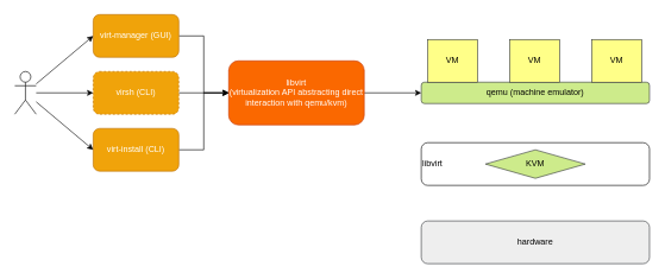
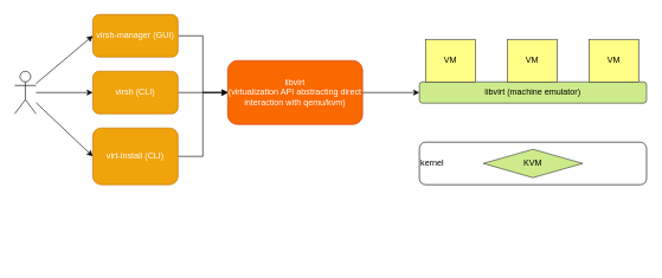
- <mxCell id="3" value="virt-manager (GUI)" style="rounded=1;whiteSpace=wrap;html=1;fillColor=#f0a30a;strokeColor=#BD7000;fontColor=#ffffff;" parent="1" vertex="1"><mxGeometry x="130" y="20" width="120" height="60" as="geometry" /></mxCell>
+ <mxCell id="3" value="virsh-manager (GUI)" style="rounded=1;whiteSpace=wrap;html=1;fillColor=#f0a30a;strokeColor=#BD7000;fontColor=#ffffff;" parent="1" vertex="1"><mxGeometry x="130" y="20" width="120" height="60" as="geometry" /></mxCell>
- <mxCell id="5" value="virsh (CLI)" style="rounded=1;whiteSpace=wrap;html=1;fillColor=#f0a30a;strokeColor=#BD7000;fontColor=#ffffff;dashed=1;" parent="1" vertex="1"><mxGeometry x="130" y="100" width="120" height="60" as="geometry" /></mxCell>
+ <mxCell id="5" value="virsh (CLI)" style="rounded=1;whiteSpace=wrap;html=1;fillColor=#f0a30a;strokeColor=#BD7000;fontColor=#ffffff;" parent="1" vertex="1"><mxGeometry x="130" y="100" width="120" height="60" as="geometry" /></mxCell>
- <mxCell id="10" value="qemu (machine emulator)" style="rounded=1;whiteSpace=wrap;html=1;fillColor=#cdeb8b;strokeColor=#36393d;" parent="1" vertex="1"><mxGeometry x="590" y="115" width="320" height="30" as="geometry" /></mxCell>
+ <mxCell id="10" value="libvirt (machine emulator)" style="rounded=1;whiteSpace=wrap;html=1;fillColor=#cdeb8b;strokeColor=#36393d;" parent="1" vertex="1"><mxGeometry x="590" y="115" width="320" height="30" as="geometry" /></mxCell>
- <mxCell id="7" value="virt-install (CLI)" style="rounded=1;whiteSpace=wrap;html=1;fillColor=#f0a30a;strokeColor=#BD7000;fontColor=#ffffff;" parent="1" vertex="1"><mxGeometry x="130" y="180" width="120" height="60" as="geometry" /></mxCell>
+ <mxCell id="7" value="virt-install (CLI)" style="rounded=1;whiteSpace=wrap;html=1;fillColor=#f0a30a;strokeColor=#BD7000;fontColor=#ffffff;" parent="1" vertex="1"><mxGeometry x="130" y="180" width="120" height="80" as="geometry" /></mxCell>
- <mxCell id="14" value="libvirt" style="rounded=1;whiteSpace=wrap;html=1;align=left;" parent="1" vertex="1"><mxGeometry x="590" y="200" width="320" height="60" as="geometry" /></mxCell>
+ <mxCell id="14" value="kernel" style="rounded=1;whiteSpace=wrap;html=1;align=left;" parent="1" vertex="1"><mxGeometry x="590" y="200" width="320" height="60" as="geometry" /></mxCell>
- <mxCell id="16" value="hardware" style="rounded=1;whiteSpace=wrap;html=1;align=center;fillColor=#eeeeee;strokeColor=#36393d;" parent="1" vertex="1"><mxGeometry x="590" y="310" width="320" height="60" as="geometry" /></mxCell>
